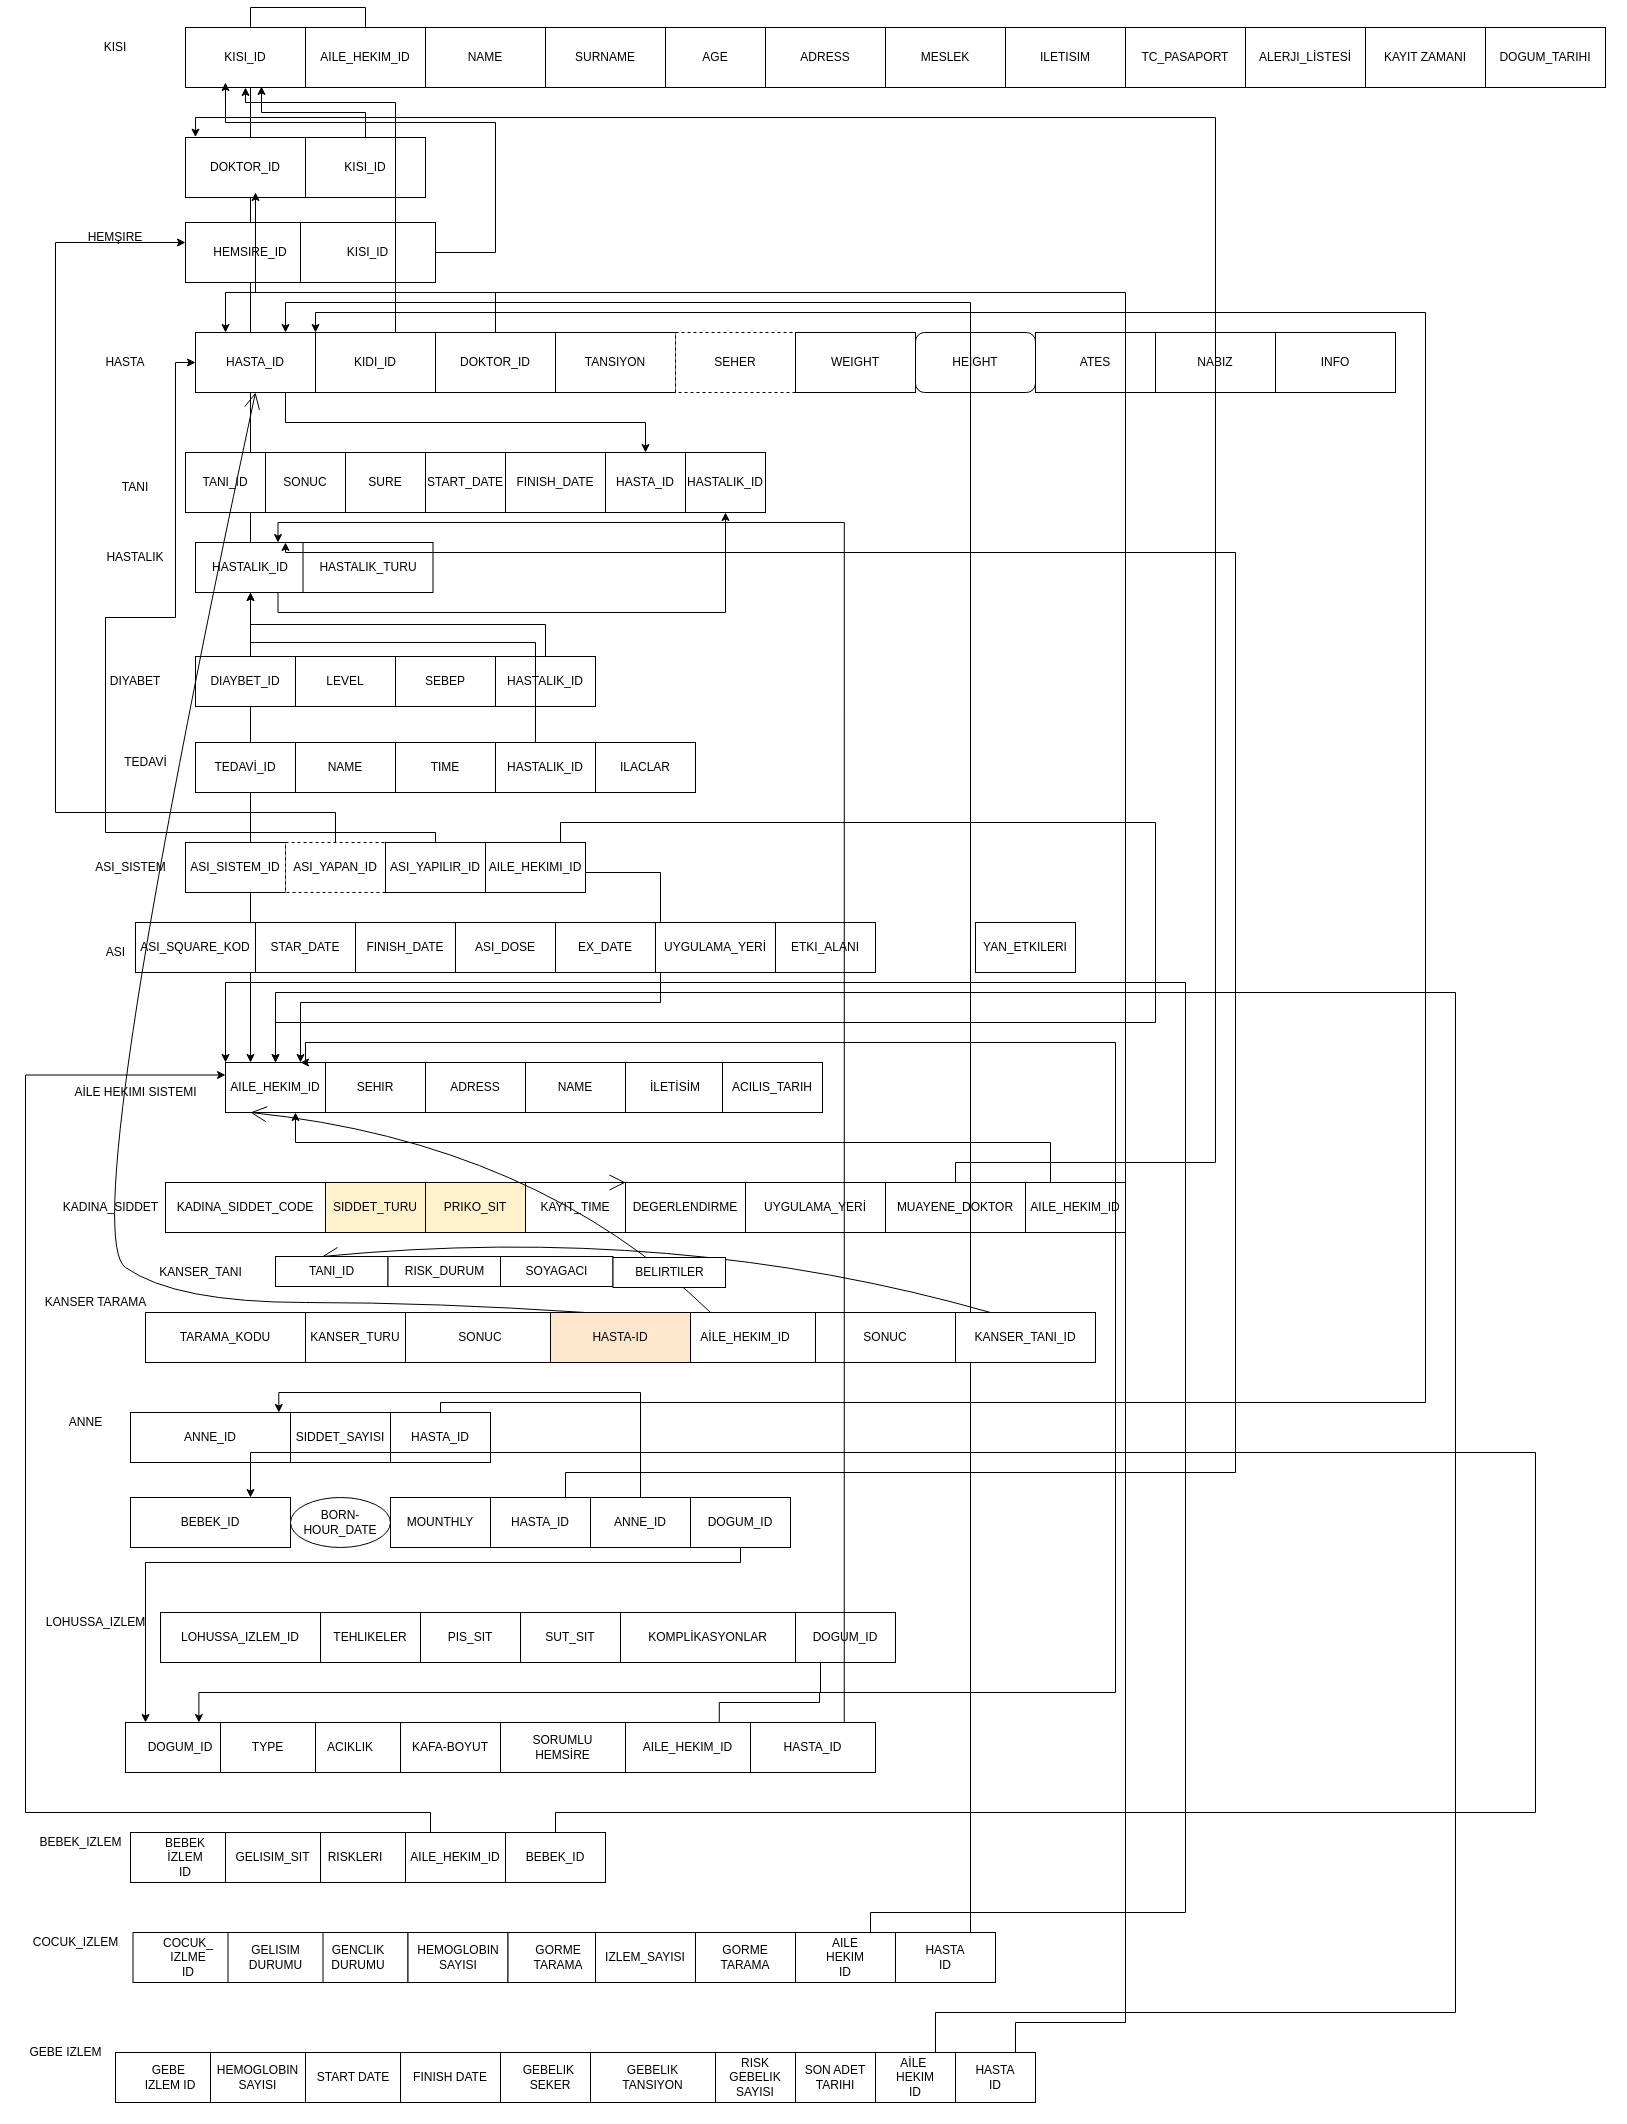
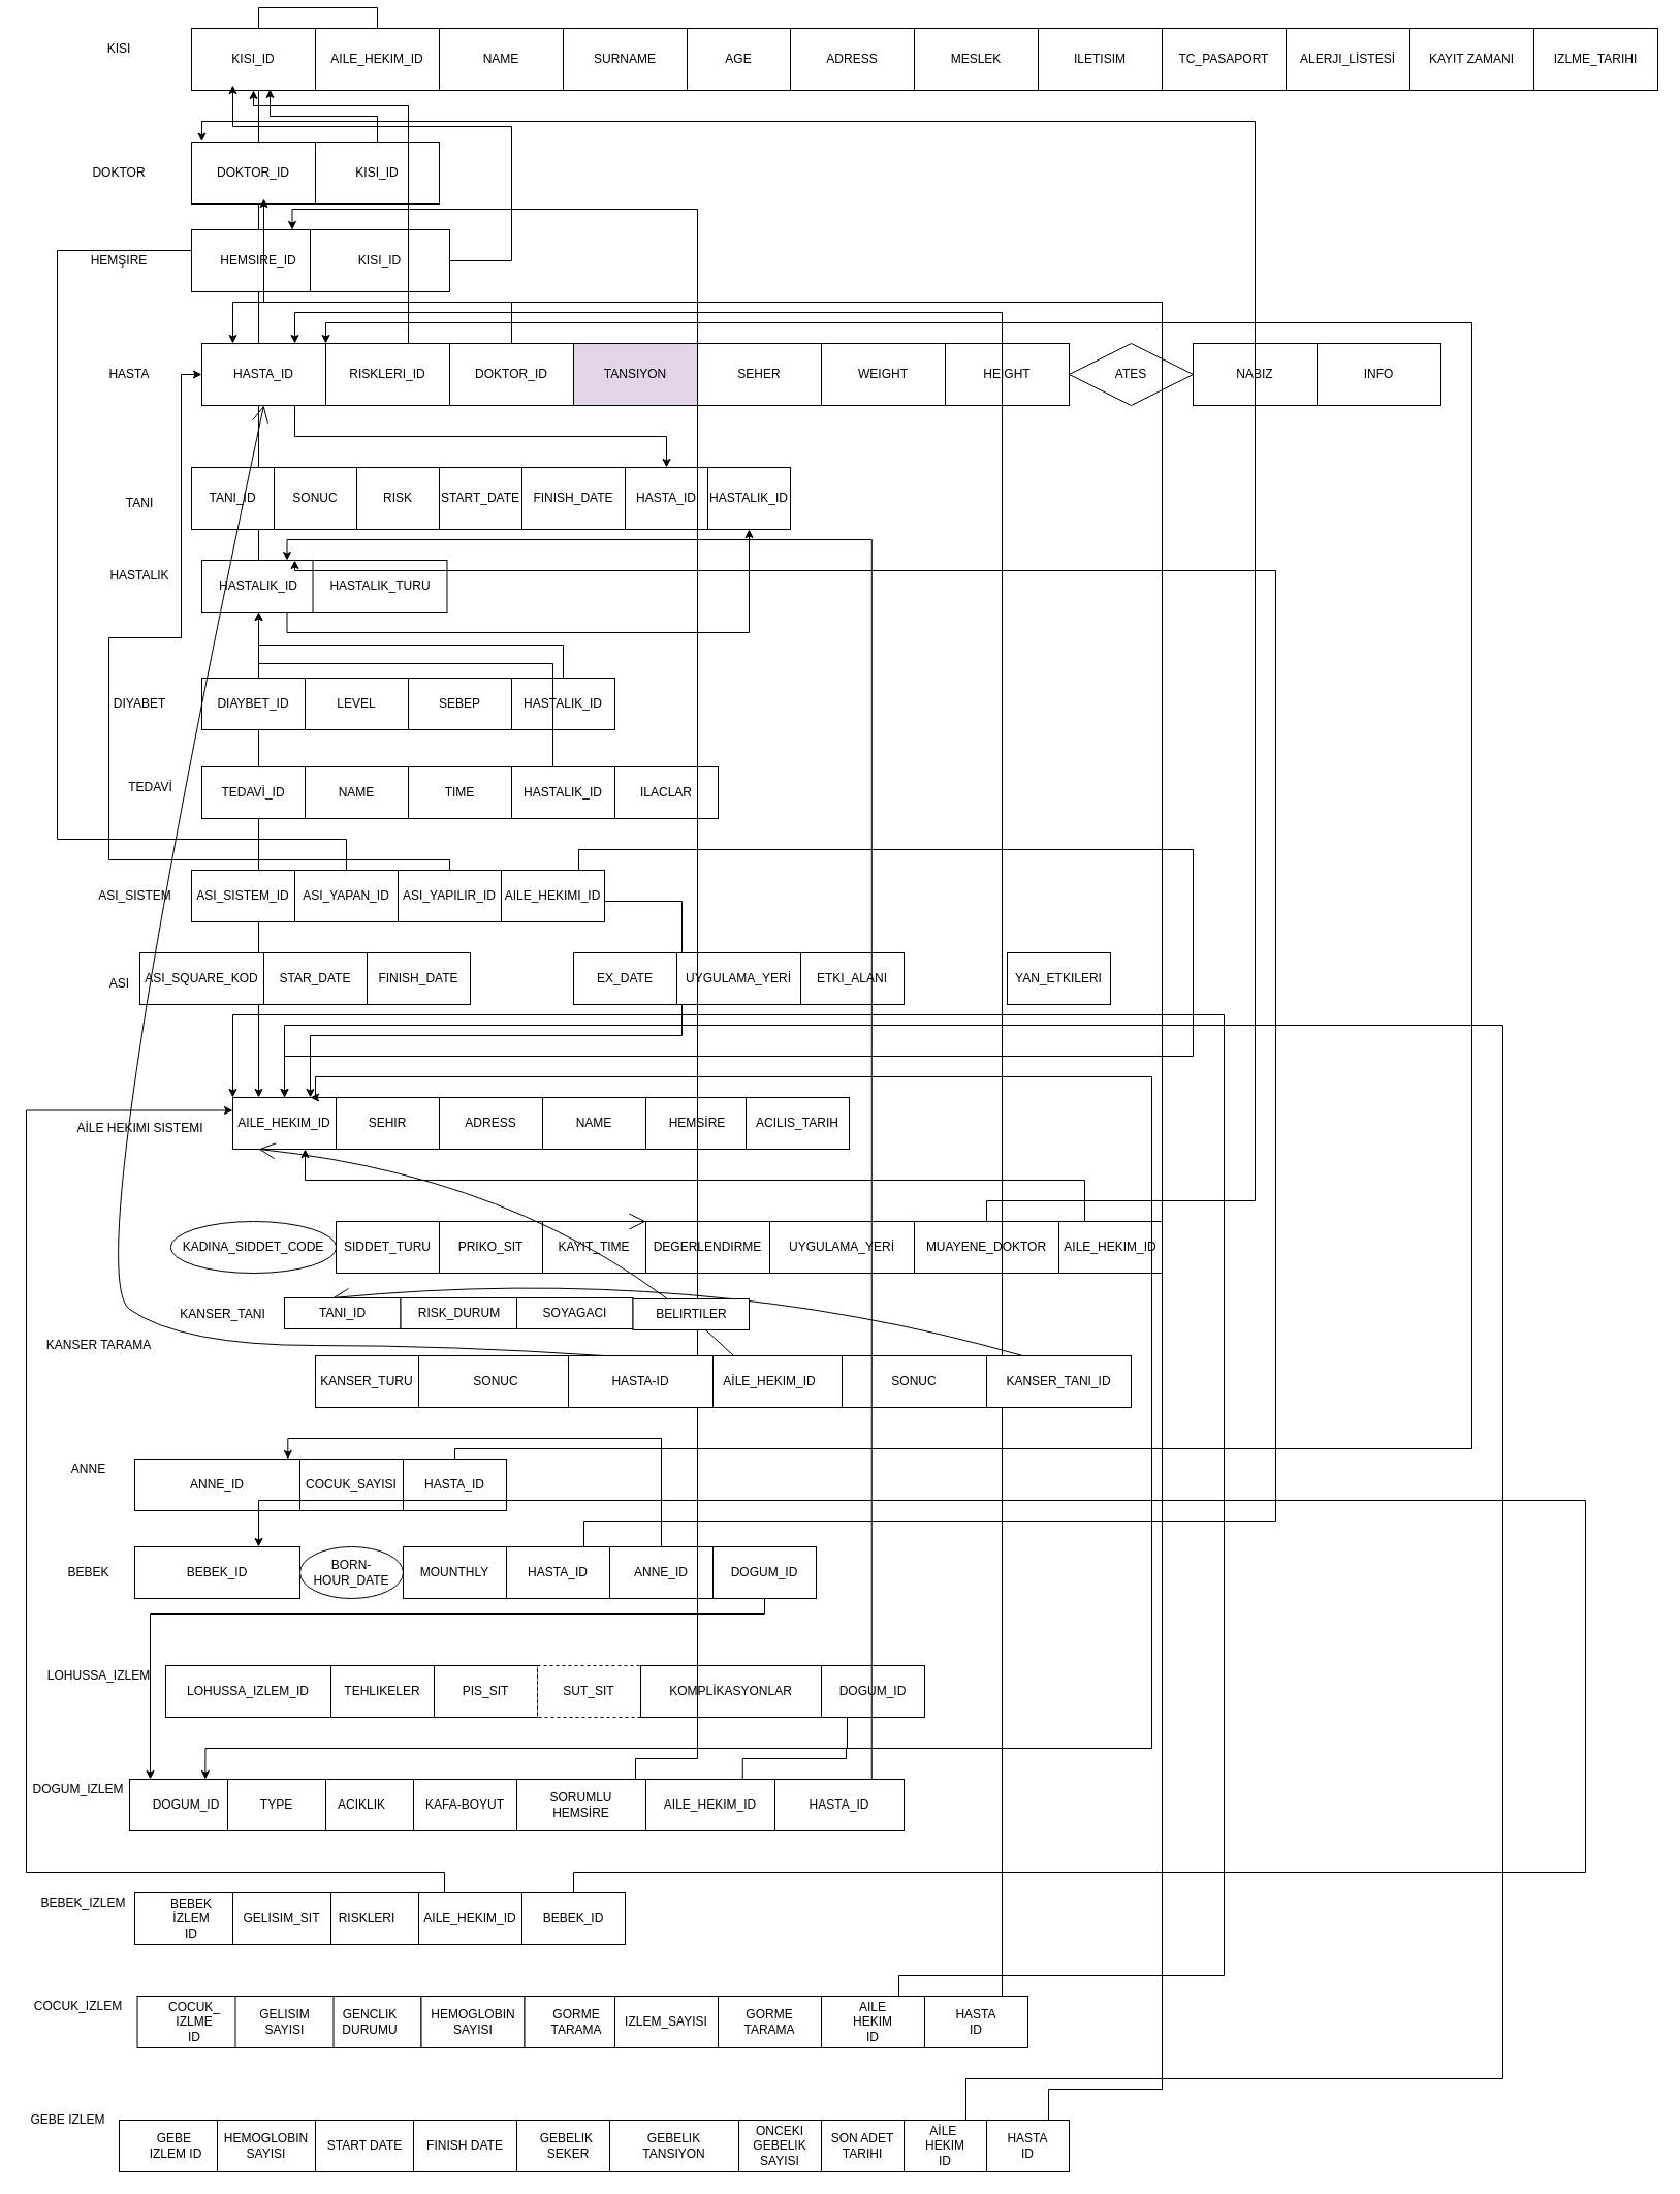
- <mxCell id="15" value="DOGUM_TARIHI" style="rounded=0;whiteSpace=wrap;html=1;" parent="1" vertex="1"><mxGeometry x="1485" y="20" width="120" height="60" as="geometry" /></mxCell>
+ <mxCell id="15" value="IZLME_TARIHI" style="rounded=0;whiteSpace=wrap;html=1;" parent="1" vertex="1"><mxGeometry x="1485" y="20" width="120" height="60" as="geometry" /></mxCell>
+ <mxCell id="16" value="DOKTOR" style="text;html=1;strokeColor=none;fillColor=none;align=center;verticalAlign=middle;whiteSpace=wrap;rounded=0;" parent="1" vertex="1"><mxGeometry x="85" y="145" width="60" height="30" as="geometry" /></mxCell>
- <mxCell id="17" value="HEMŞIRE" style="text;html=1;strokeColor=none;fillColor=none;align=center;verticalAlign=middle;whiteSpace=wrap;rounded=0;" parent="1" vertex="1"><mxGeometry x="85" y="215" width="60" height="30" as="geometry" /></mxCell>
+ <mxCell id="17" value="HEMŞIRE" style="text;html=1;strokeColor=none;fillColor=none;align=center;verticalAlign=middle;whiteSpace=wrap;rounded=0;" parent="1" vertex="1"><mxGeometry x="85" y="230" width="60" height="30" as="geometry" /></mxCell>
- <mxCell id="65" style="edgeStyle=orthogonalEdgeStyle;rounded=0;orthogonalLoop=1;jettySize=auto;html=1;exitX=0.5;exitY=0;exitDx=0;exitDy=0;" parent="1" source="66" target="22" edge="1"><mxGeometry relative="1" as="geometry"><Array as="points"><mxPoint x="335" y="805" /><mxPoint x="55" y="805" /><mxPoint x="55" y="235" /></Array></mxGeometry></mxCell>
+ <mxCell id="65" style="edgeStyle=orthogonalEdgeStyle;rounded=0;orthogonalLoop=1;jettySize=auto;html=1;exitX=0.5;exitY=0;exitDx=0;exitDy=0;endArrow=none;" parent="1" source="66" target="22" edge="1"><mxGeometry relative="1" as="geometry"><Array as="points"><mxPoint x="335" y="805" /><mxPoint x="55" y="805" /><mxPoint x="55" y="235" /></Array></mxGeometry></mxCell>
- <mxCell id="28" value="KIDI_ID" style="rounded=0;whiteSpace=wrap;html=1;" parent="1" vertex="1"><mxGeometry x="315" y="325" width="120" height="60" as="geometry" /></mxCell>
+ <mxCell id="28" value="RISKLERI_ID" style="rounded=0;whiteSpace=wrap;html=1;" parent="1" vertex="1"><mxGeometry x="315" y="325" width="120" height="60" as="geometry" /></mxCell>
- <mxCell id="30" value="TANSIYON" style="rounded=0;whiteSpace=wrap;html=1;" parent="1" vertex="1"><mxGeometry x="555" y="325" width="120" height="60" as="geometry" /></mxCell>
+ <mxCell id="30" value="TANSIYON" style="rounded=0;whiteSpace=wrap;html=1;fillColor=#e1d5e7;" parent="1" vertex="1"><mxGeometry x="555" y="325" width="120" height="60" as="geometry" /></mxCell>
- <mxCell id="31" value="SEHER" style="rounded=0;whiteSpace=wrap;html=1;dashed=1;" parent="1" vertex="1"><mxGeometry x="675" y="325" width="120" height="60" as="geometry" /></mxCell>
+ <mxCell id="31" value="SEHER" style="rounded=0;whiteSpace=wrap;html=1;" parent="1" vertex="1"><mxGeometry x="675" y="325" width="120" height="60" as="geometry" /></mxCell>
- <mxCell id="33" value="HEIGHT" style="whiteSpace=wrap;html=1;rounded=1;" parent="1" vertex="1"><mxGeometry x="915" y="325" width="120" height="60" as="geometry" /></mxCell>
+ <mxCell id="33" value="HEIGHT" style="rounded=0;whiteSpace=wrap;html=1;" parent="1" vertex="1"><mxGeometry x="915" y="325" width="120" height="60" as="geometry" /></mxCell>
- <mxCell id="34" value="ATES" style="rounded=0;whiteSpace=wrap;html=1;" parent="1" vertex="1"><mxGeometry x="1035" y="325" width="120" height="60" as="geometry" /></mxCell>
+ <mxCell id="34" value="ATES" style="rhombus;whiteSpace=wrap;html=1;" parent="1" vertex="1"><mxGeometry x="1035" y="325" width="120" height="60" as="geometry" /></mxCell>
- <mxCell id="41" value="SURE" style="rounded=0;whiteSpace=wrap;html=1;" parent="1" vertex="1"><mxGeometry x="345" y="445" width="80" height="60" as="geometry" /></mxCell>
+ <mxCell id="41" value="RISK" style="rounded=0;whiteSpace=wrap;html=1;" parent="1" vertex="1"><mxGeometry x="345" y="445" width="80" height="60" as="geometry" /></mxCell>
+ <mxCell id="132" style="edgeStyle=orthogonalEdgeStyle;rounded=0;orthogonalLoop=1;jettySize=auto;html=1;exitX=1;exitY=0.5;exitDx=0;exitDy=0;entryX=0.75;entryY=0;entryDx=0;entryDy=0;" parent="1" source="133" target="22" edge="1"><mxGeometry relative="1" as="geometry"><Array as="points"><mxPoint x="615" y="1740" /><mxPoint x="615" y="1695" /><mxPoint x="675" y="1695" /><mxPoint x="675" y="195" /><mxPoint x="283" y="195" /></Array></mxGeometry></mxCell>
- <mxCell id="66" value="ASI_YAPAN_ID" style="rounded=0;whiteSpace=wrap;html=1;dashed=1;" parent="1" vertex="1"><mxGeometry x="285" y="835" width="100" height="50" as="geometry" /></mxCell>
+ <mxCell id="66" value="ASI_YAPAN_ID" style="rounded=0;whiteSpace=wrap;html=1;" parent="1" vertex="1"><mxGeometry x="285" y="835" width="100" height="50" as="geometry" /></mxCell>
- <mxCell id="83" value="ASI_DOSE" style="rounded=0;whiteSpace=wrap;html=1;" parent="1" vertex="1"><mxGeometry x="455" y="915" width="100" height="50" as="geometry" /></mxCell>
- <mxCell id="77" value="İLETİSİM" style="rounded=0;whiteSpace=wrap;html=1;" parent="1" vertex="1"><mxGeometry x="625" y="1055" width="100" height="50" as="geometry" /></mxCell>
+ <mxCell id="77" value="HEMSİRE" style="rounded=0;whiteSpace=wrap;html=1;" parent="1" vertex="1"><mxGeometry x="625" y="1055" width="100" height="50" as="geometry" /></mxCell>
- <mxCell id="88" value="KADINA_SIDDET" style="text;html=1;align=center;verticalAlign=middle;resizable=0;points=[];autosize=1;strokeColor=none;fillColor=none;" parent="1" vertex="1"><mxGeometry x="55" y="1190" width="110" height="20" as="geometry" /></mxCell>
- <mxCell id="89" value="KADINA_SIDDET_CODE" style="rounded=0;whiteSpace=wrap;html=1;" parent="1" vertex="1"><mxGeometry x="165" y="1175" width="160" height="50" as="geometry" /></mxCell>
+ <mxCell id="89" value="KADINA_SIDDET_CODE" style="ellipse;whiteSpace=wrap;html=1;" parent="1" vertex="1"><mxGeometry x="165" y="1175" width="160" height="50" as="geometry" /></mxCell>
- <mxCell id="90" value="SIDDET_TURU" style="rounded=0;whiteSpace=wrap;html=1;fillColor=#fff2cc;" parent="1" vertex="1"><mxGeometry x="325" y="1175" width="100" height="50" as="geometry" /></mxCell>
+ <mxCell id="90" value="SIDDET_TURU" style="rounded=0;whiteSpace=wrap;html=1;" parent="1" vertex="1"><mxGeometry x="325" y="1175" width="100" height="50" as="geometry" /></mxCell>
- <mxCell id="91" value="PRIKO_SIT" style="rounded=0;whiteSpace=wrap;html=1;fillColor=#fff2cc;" parent="1" vertex="1"><mxGeometry x="425" y="1175" width="100" height="50" as="geometry" /></mxCell>
+ <mxCell id="91" value="PRIKO_SIT" style="rounded=0;whiteSpace=wrap;html=1;" parent="1" vertex="1"><mxGeometry x="425" y="1175" width="100" height="50" as="geometry" /></mxCell>
- <mxCell id="181" value="KANSER_TANI" style="text;html=1;align=center;verticalAlign=middle;resizable=0;points=[];autosize=1;strokeColor=none;fillColor=none;hachureGap=4;" vertex="1" parent="1"><mxGeometry x="150" y="1255" width="100" height="20" as="geometry" /></mxCell>
+ <mxCell id="181" value="KANSER_TANI" style="text;html=1;align=center;verticalAlign=middle;resizable=0;points=[];autosize=1;strokeColor=none;fillColor=none;hachureGap=4;" vertex="1" parent="1"><mxGeometry x="165" y="1255" width="100" height="20" as="geometry" /></mxCell>
- <mxCell id="99" value="TARAMA_KODU" style="rounded=0;whiteSpace=wrap;html=1;" parent="1" vertex="1"><mxGeometry x="145" y="1305" width="160" height="50" as="geometry" /></mxCell>
- <mxCell id="176" value="HASTA-ID" style="rounded=0;whiteSpace=wrap;html=1;fillColor=#ffe6cc;" vertex="1" parent="1"><mxGeometry x="550" y="1305" width="140" height="50" as="geometry" /></mxCell>
+ <mxCell id="176" value="HASTA-ID" style="rounded=0;whiteSpace=wrap;html=1;" vertex="1" parent="1"><mxGeometry x="550" y="1305" width="140" height="50" as="geometry" /></mxCell>
- <mxCell id="107" value="SIDDET_SAYISI" style="rounded=0;whiteSpace=wrap;html=1;" parent="1" vertex="1"><mxGeometry x="290" y="1405" width="100" height="50" as="geometry" /></mxCell>
+ <mxCell id="107" value="COCUK_SAYISI" style="rounded=0;whiteSpace=wrap;html=1;" parent="1" vertex="1"><mxGeometry x="290" y="1405" width="100" height="50" as="geometry" /></mxCell>
+ <mxCell id="110" value="BEBEK" style="text;html=1;align=center;verticalAlign=middle;resizable=0;points=[];autosize=1;strokeColor=none;fillColor=none;" parent="1" vertex="1"><mxGeometry x="55" y="1505" width="60" height="20" as="geometry" /></mxCell>
- <mxCell id="124" value="SUT_SIT" style="rounded=0;whiteSpace=wrap;html=1;" parent="1" vertex="1"><mxGeometry x="520" y="1605" width="100" height="50" as="geometry" /></mxCell>
+ <mxCell id="124" value="SUT_SIT" style="rounded=0;whiteSpace=wrap;html=1;dashed=1;" parent="1" vertex="1"><mxGeometry x="520" y="1605" width="100" height="50" as="geometry" /></mxCell>
+ <mxCell id="128" value="DOGUM_IZLEM" style="text;html=1;align=center;verticalAlign=middle;resizable=0;points=[];autosize=1;strokeColor=none;fillColor=none;" parent="1" vertex="1"><mxGeometry x="25" y="1715" width="100" height="20" as="geometry" /></mxCell>
- <mxCell id="152" value="GELISIM&lt;br&gt;DURUMU" style="rounded=0;whiteSpace=wrap;html=1;" parent="1" vertex="1"><mxGeometry x="227.5" y="1925" width="95" height="50" as="geometry" /></mxCell>
+ <mxCell id="152" value="GELISIM&lt;br&gt;SAYISI" style="rounded=0;whiteSpace=wrap;html=1;" parent="1" vertex="1"><mxGeometry x="227.5" y="1925" width="95" height="50" as="geometry" /></mxCell>
- <mxCell id="166" value="RISK GEBELIK SAYISI" style="rounded=0;whiteSpace=wrap;html=1;" parent="1" vertex="1"><mxGeometry x="715" y="2045" width="80" height="50" as="geometry" /></mxCell>
+ <mxCell id="166" value="ONCEKI GEBELIK SAYISI" style="rounded=0;whiteSpace=wrap;html=1;" parent="1" vertex="1"><mxGeometry x="715" y="2045" width="80" height="50" as="geometry" /></mxCell>
